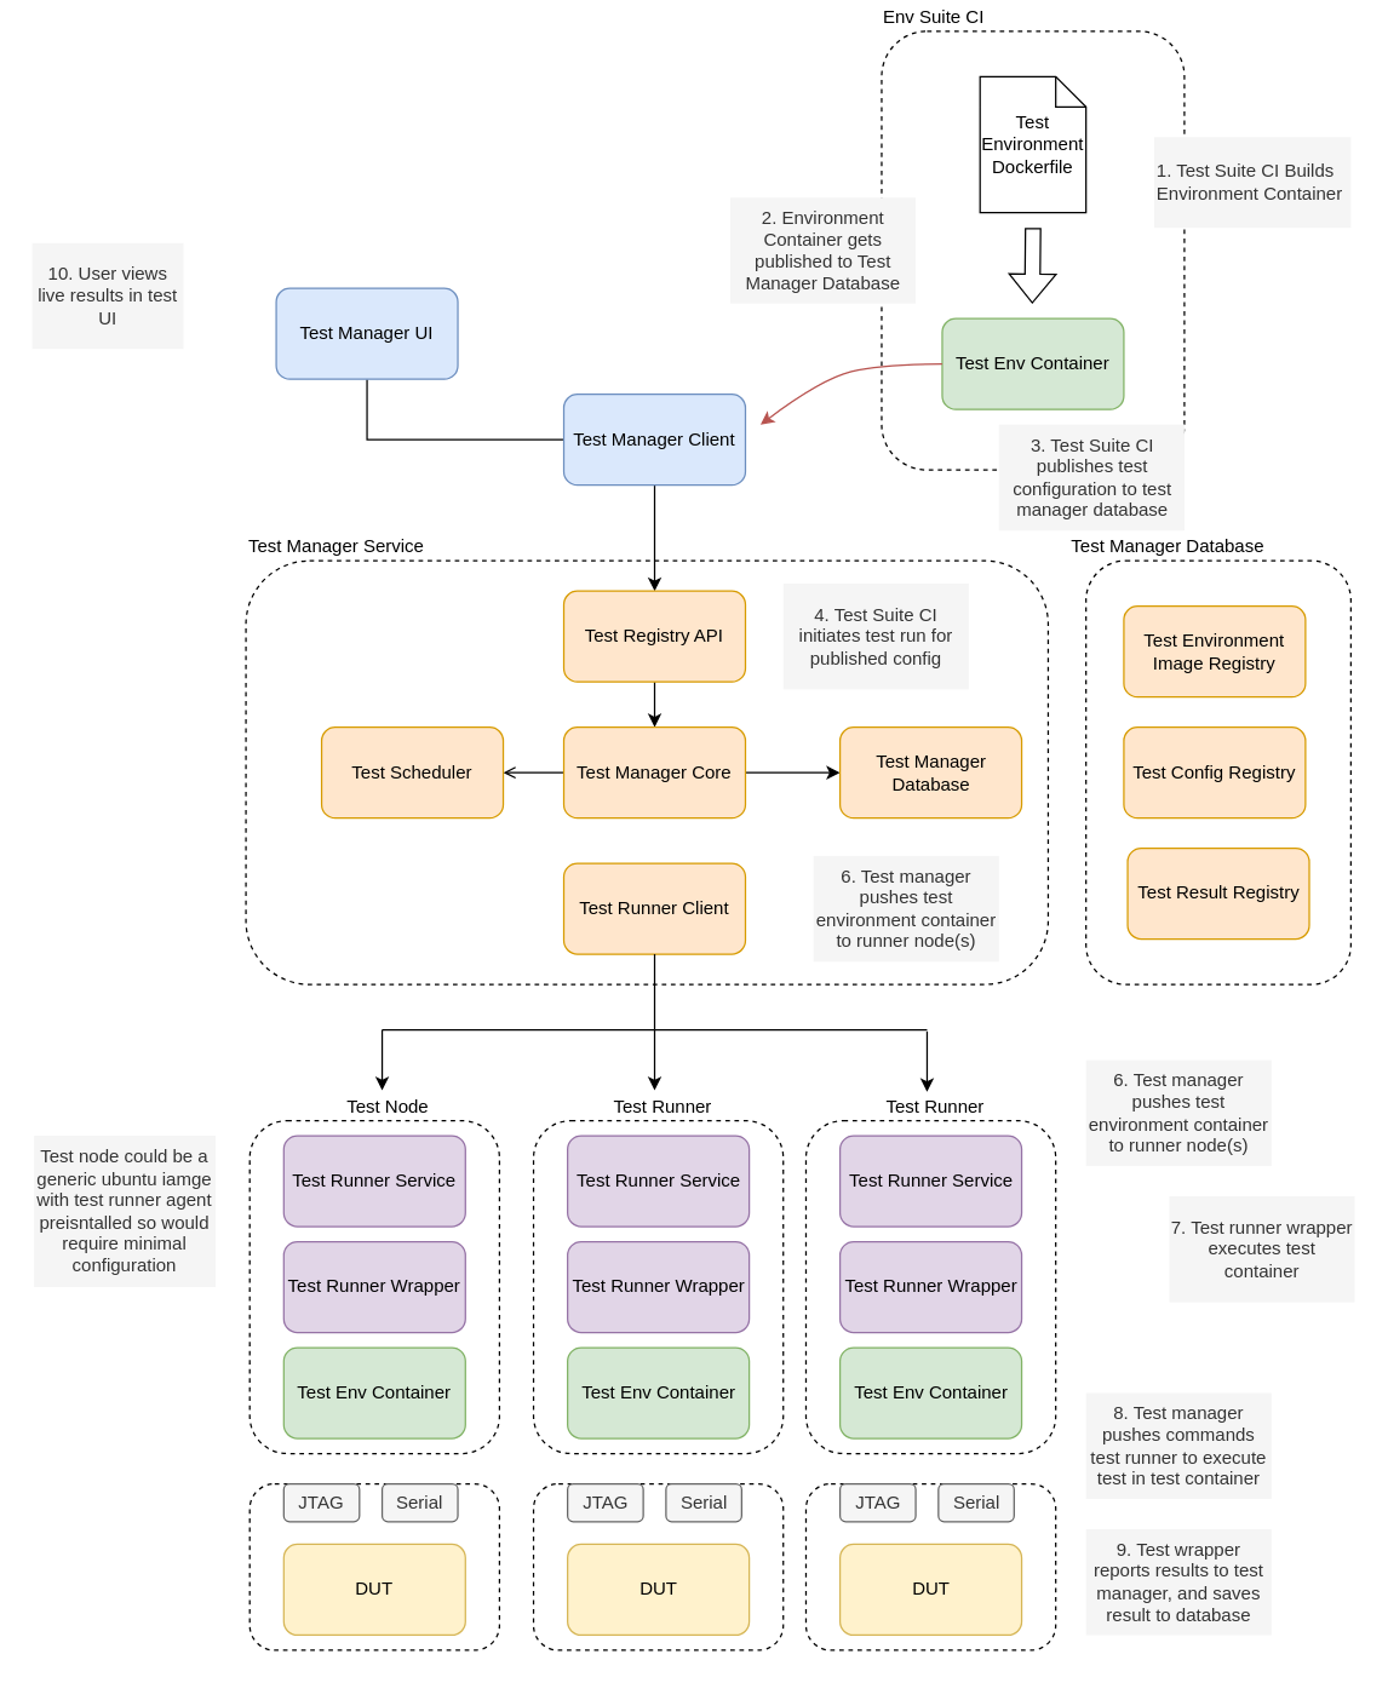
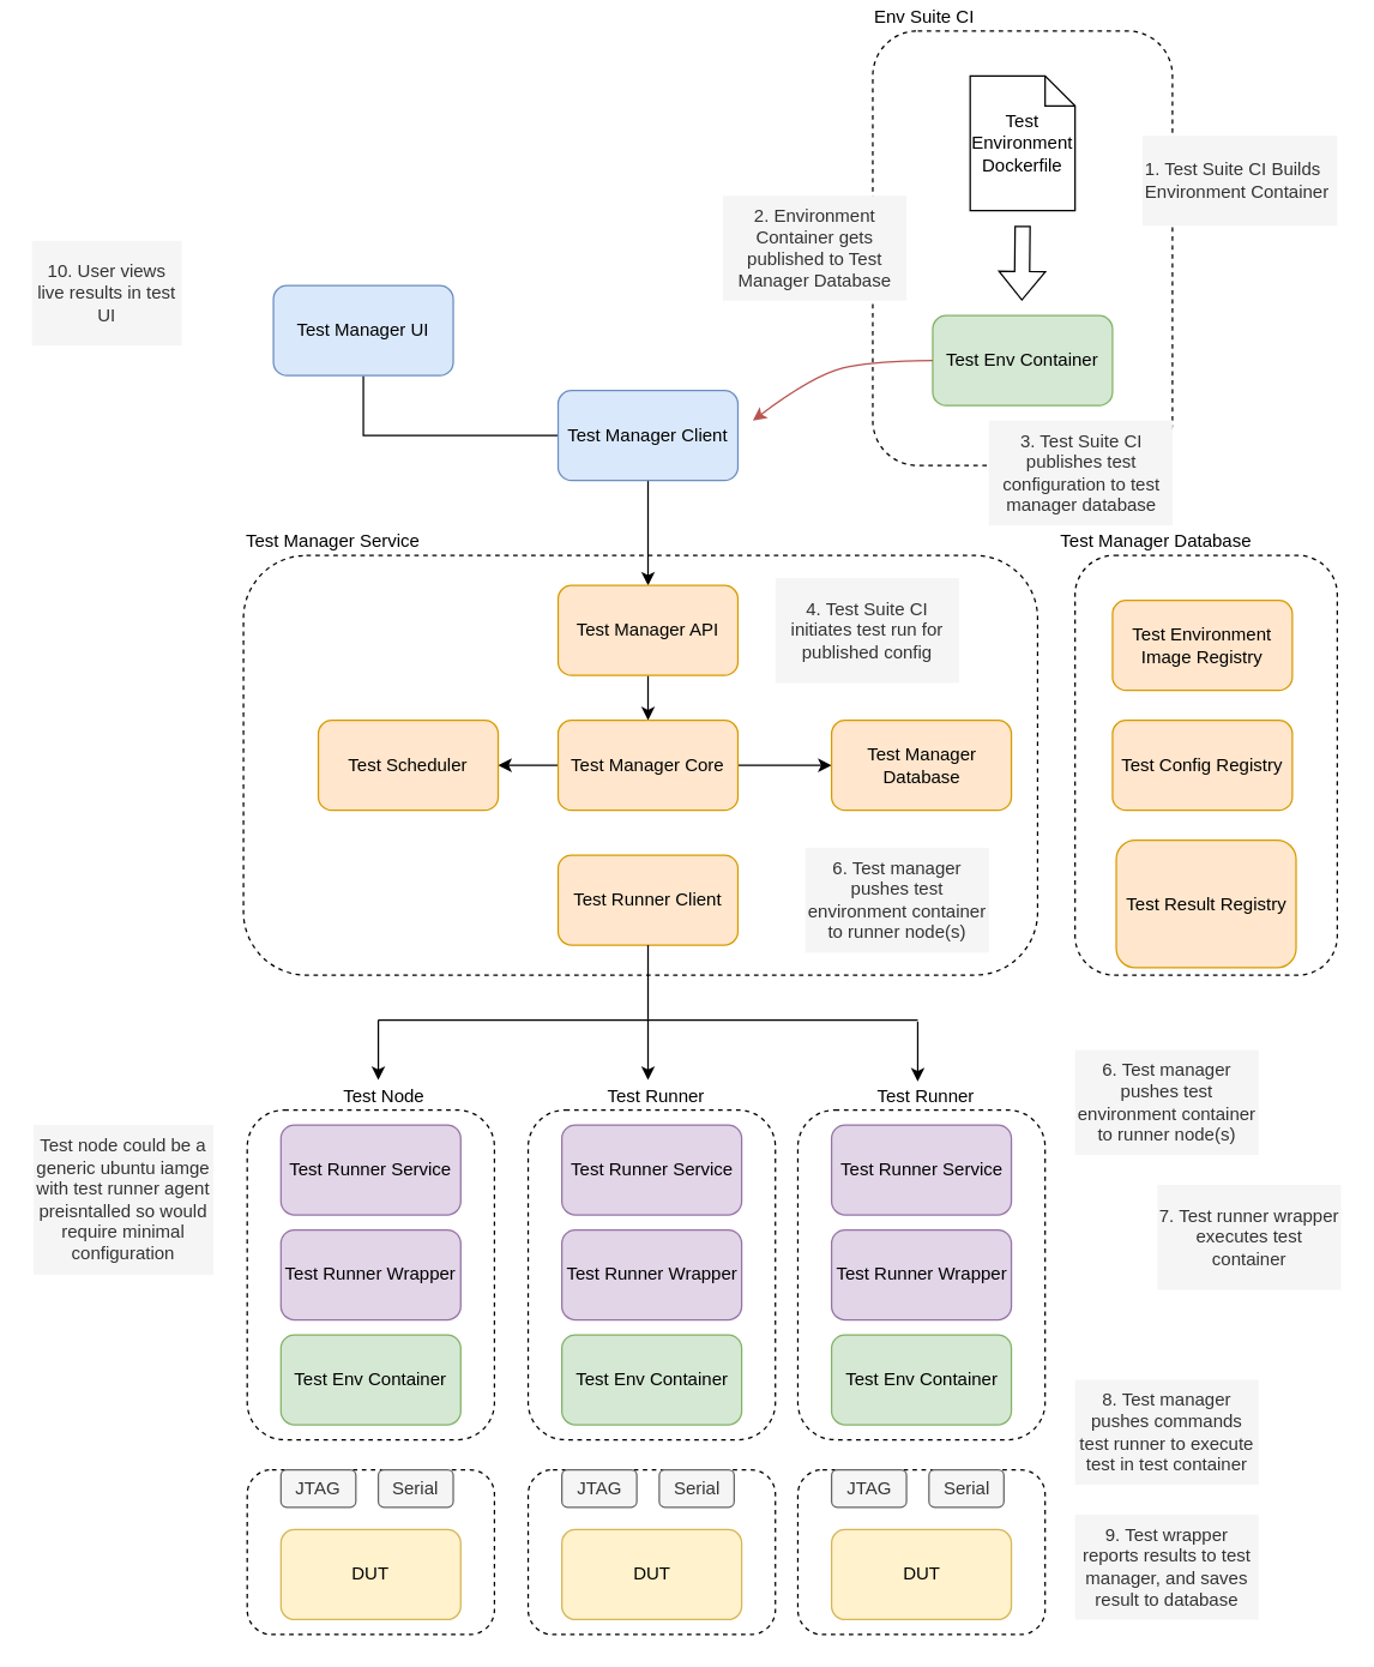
- <mxCell id="8" value="Test Registry API" style="rounded=1;whiteSpace=wrap;html=1;fillColor=#ffe6cc;strokeColor=#d79b00;" vertex="1" parent="1"><mxGeometry x="372" y="390" width="120" height="60" as="geometry" /></mxCell>
+ <mxCell id="8" value="Test Manager API" style="rounded=1;whiteSpace=wrap;html=1;fillColor=#ffe6cc;strokeColor=#d79b00;" vertex="1" parent="1"><mxGeometry x="372" y="390" width="120" height="60" as="geometry" /></mxCell>
- <mxCell id="10" style="edgeStyle=orthogonalEdgeStyle;rounded=0;orthogonalLoop=1;jettySize=auto;html=1;entryX=1;entryY=0.5;entryDx=0;entryDy=0;endArrow=open;" edge="1" parent="1" source="11" target="13"><mxGeometry relative="1" as="geometry" /></mxCell>
+ <mxCell id="10" style="edgeStyle=orthogonalEdgeStyle;rounded=0;orthogonalLoop=1;jettySize=auto;html=1;entryX=1;entryY=0.5;entryDx=0;entryDy=0;" edge="1" parent="1" source="11" target="13"><mxGeometry relative="1" as="geometry" /></mxCell>
- <mxCell id="46" value="Test Result Registry" style="rounded=1;whiteSpace=wrap;html=1;fillColor=#ffe6cc;strokeColor=#d79b00;" vertex="1" parent="1"><mxGeometry x="744.5" y="560" width="120" height="60" as="geometry" /></mxCell>
+ <mxCell id="46" value="Test Result Registry" style="rounded=1;whiteSpace=wrap;html=1;fillColor=#ffe6cc;strokeColor=#d79b00;" vertex="1" parent="1"><mxGeometry x="744.5" y="560" width="120" height="85" as="geometry" /></mxCell>
